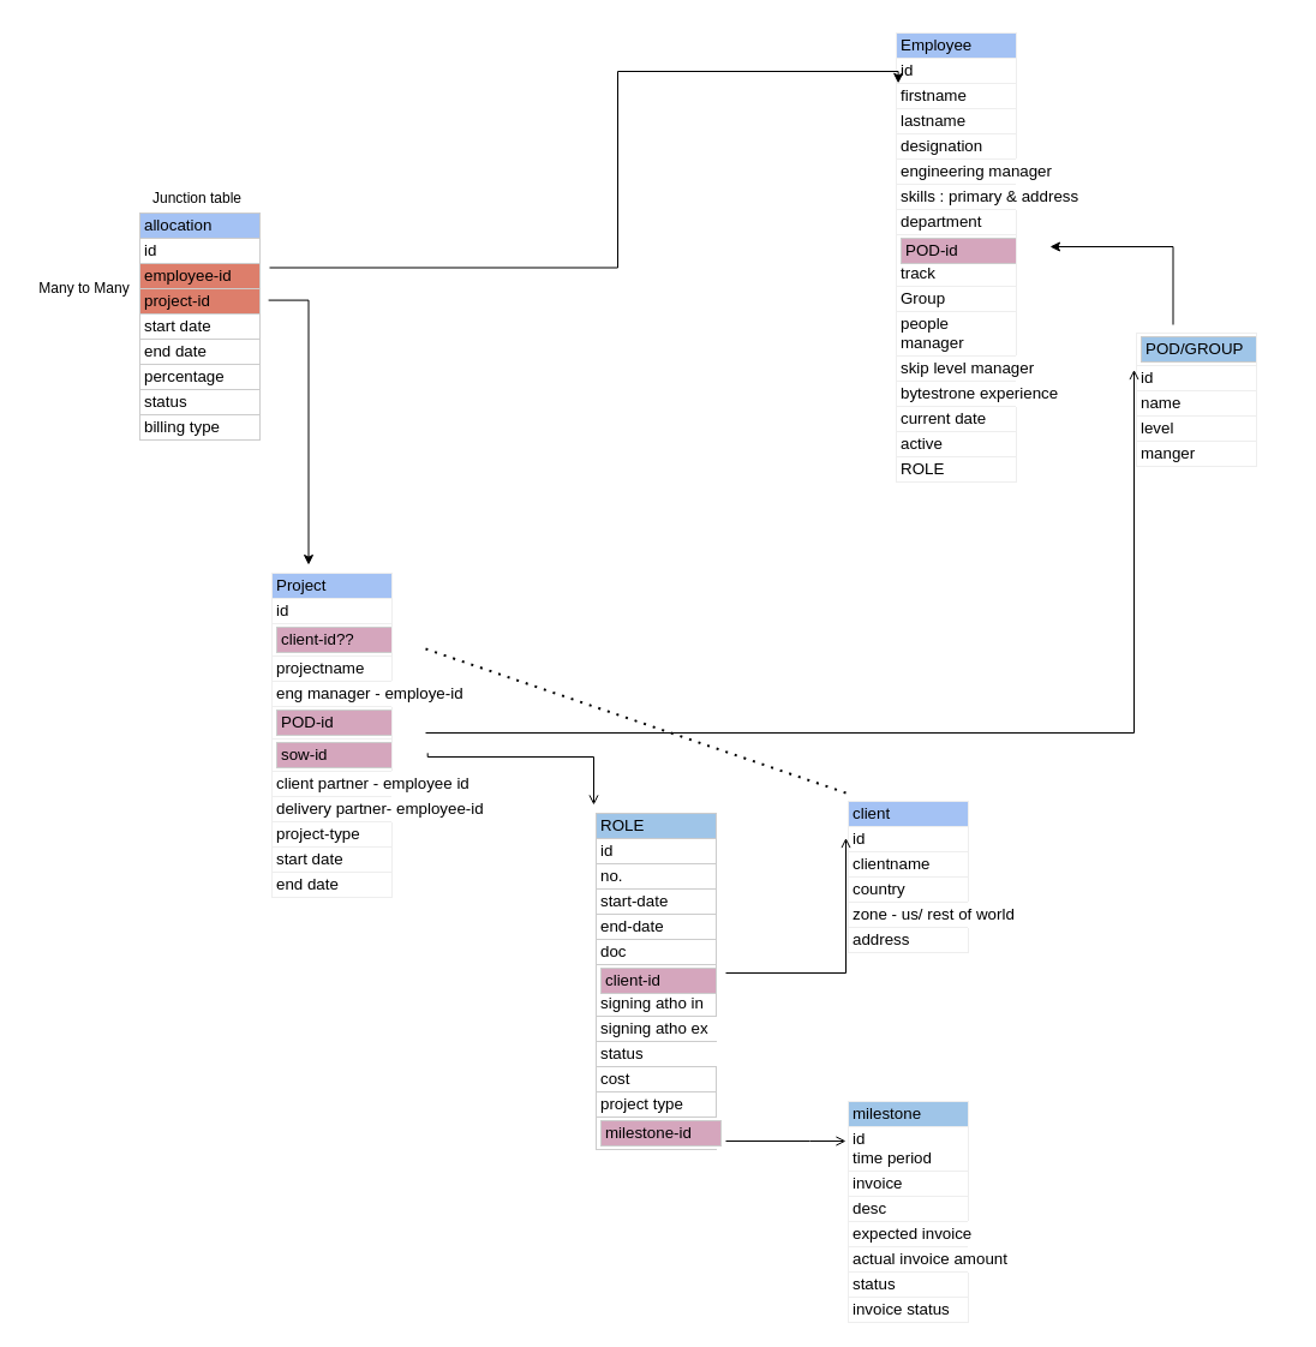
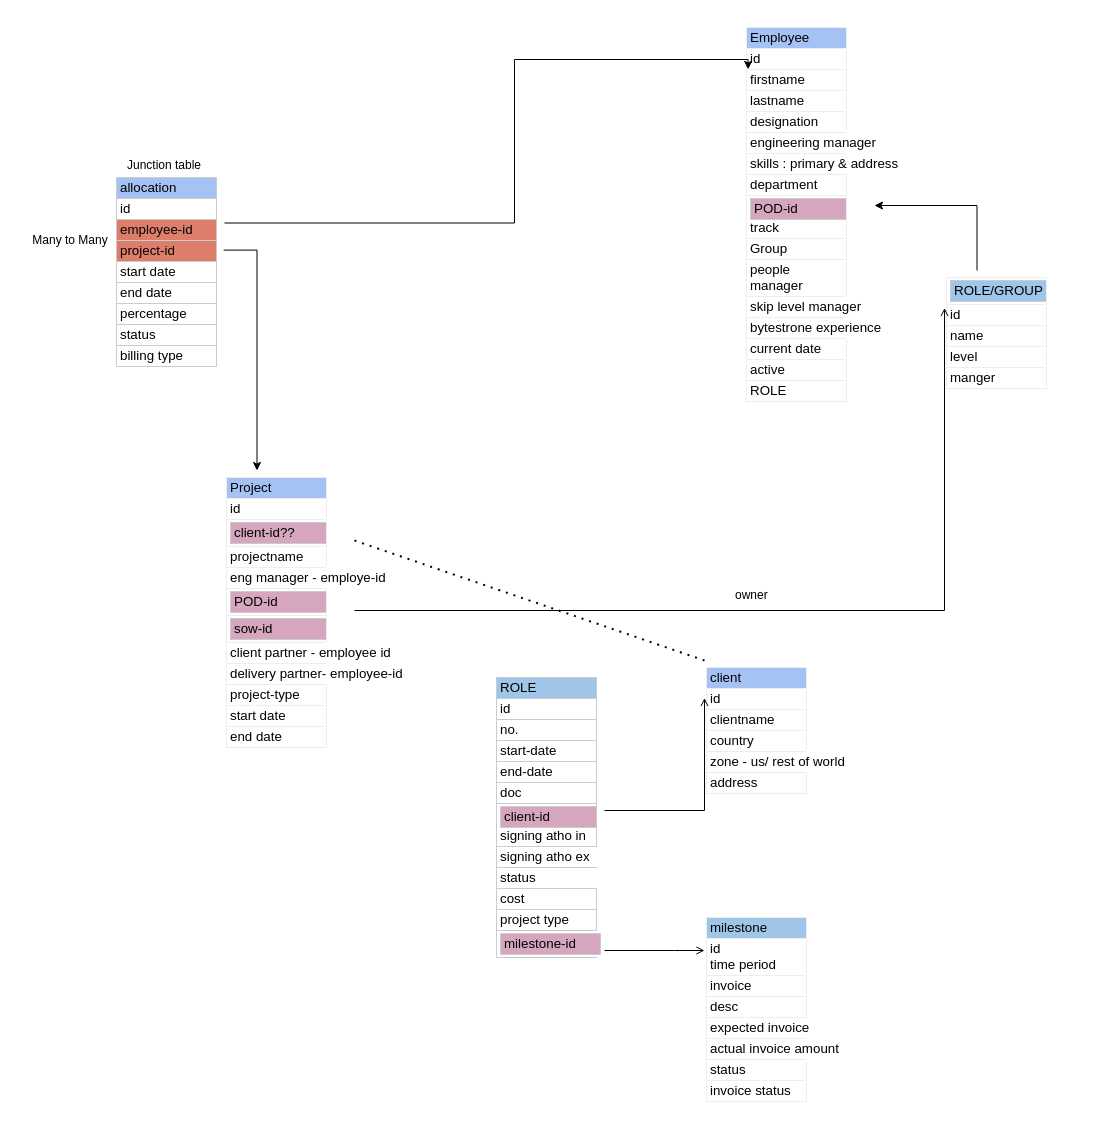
- <mxCell id="12" value="&lt;table xmlns=&quot;http://www.w3.org/1999/xhtml&quot; cellspacing=&quot;0&quot; cellpadding=&quot;0&quot; dir=&quot;ltr&quot; border=&quot;1&quot; style=&quot;table-layout:fixed;font-size:10pt;font-family:Arial;width:0px;border-collapse:collapse;border:none&quot; data-sheets-root=&quot;1&quot; data-sheets-baot=&quot;1&quot;&gt;&lt;colgroup&gt;&lt;col width=&quot;100&quot;&gt;&lt;/colgroup&gt;&lt;tbody&gt;&lt;tr style=&quot;height:21px;&quot;&gt;&lt;td style=&quot;overflow:hidden;padding:2px 3px 2px 3px;vertical-align:bottom;&quot;&gt;&lt;table style=&quot;table-layout: fixed; font-size: 10pt; width: 0px; border-collapse: collapse; border: none;&quot; data-sheets-baot=&quot;1&quot; data-sheets-root=&quot;1&quot; border=&quot;1&quot; dir=&quot;ltr&quot; cellpadding=&quot;0&quot; cellspacing=&quot;0&quot; xmlns=&quot;http://www.w3.org/1999/xhtml&quot;&gt;&lt;/table&gt;&lt;table style=&quot;table-layout: fixed; font-size: 10pt; width: 0px; border-collapse: collapse; border: none;&quot; data-sheets-baot=&quot;1&quot; data-sheets-root=&quot;1&quot; border=&quot;1&quot; dir=&quot;ltr&quot; cellpadding=&quot;0&quot; cellspacing=&quot;0&quot; xmlns=&quot;http://www.w3.org/1999/xhtml&quot;&gt;&lt;colgroup&gt;&lt;col width=&quot;100&quot;&gt;&lt;col width=&quot;100&quot;&gt;&lt;/colgroup&gt;&lt;tbody&gt;&lt;tr style=&quot;height: 21px;&quot;&gt;&lt;td style=&quot;border: 1px solid rgb(204, 204, 204); overflow: hidden; padding: 2px 3px; vertical-align: bottom; background-color: rgb(159, 197, 232);&quot;&gt;POD/GROUP&lt;/td&gt;&lt;/tr&gt;&lt;/tbody&gt;&lt;/table&gt;&lt;/td&gt;&lt;/tr&gt;&lt;tr style=&quot;height:21px;&quot;&gt;&lt;td style=&quot;overflow:hidden;padding:2px 3px 2px 3px;vertical-align:bottom;&quot;&gt;id&lt;/td&gt;&lt;/tr&gt;&lt;tr style=&quot;height:21px;&quot;&gt;&lt;td style=&quot;overflow:hidden;padding:2px 3px 2px 3px;vertical-align:bottom;&quot;&gt;name&lt;/td&gt;&lt;/tr&gt;&lt;tr style=&quot;height:21px;&quot;&gt;&lt;td style=&quot;overflow:hidden;padding:2px 3px 2px 3px;vertical-align:bottom;&quot;&gt;level&lt;/td&gt;&lt;/tr&gt;&lt;tr style=&quot;height:21px;&quot;&gt;&lt;td style=&quot;overflow:hidden;padding:2px 3px 2px 3px;vertical-align:bottom;&quot;&gt;manger&lt;/td&gt;&lt;/tr&gt;&lt;/tbody&gt;&lt;/table&gt;" style="text;whiteSpace=wrap;html=1;" vertex="1" parent="1"><mxGeometry x="944" y="270" width="130" height="150" as="geometry" /></mxCell>
+ <mxCell id="12" value="&lt;table xmlns=&quot;http://www.w3.org/1999/xhtml&quot; cellspacing=&quot;0&quot; cellpadding=&quot;0&quot; dir=&quot;ltr&quot; border=&quot;1&quot; style=&quot;table-layout:fixed;font-size:10pt;font-family:Arial;width:0px;border-collapse:collapse;border:none&quot; data-sheets-root=&quot;1&quot; data-sheets-baot=&quot;1&quot;&gt;&lt;colgroup&gt;&lt;col width=&quot;100&quot;&gt;&lt;/colgroup&gt;&lt;tbody&gt;&lt;tr style=&quot;height:21px;&quot;&gt;&lt;td style=&quot;overflow:hidden;padding:2px 3px 2px 3px;vertical-align:bottom;&quot;&gt;&lt;table style=&quot;table-layout: fixed; font-size: 10pt; width: 0px; border-collapse: collapse; border: none;&quot; data-sheets-baot=&quot;1&quot; data-sheets-root=&quot;1&quot; border=&quot;1&quot; dir=&quot;ltr&quot; cellpadding=&quot;0&quot; cellspacing=&quot;0&quot; xmlns=&quot;http://www.w3.org/1999/xhtml&quot;&gt;&lt;/table&gt;&lt;table style=&quot;table-layout: fixed; font-size: 10pt; width: 0px; border-collapse: collapse; border: none;&quot; data-sheets-baot=&quot;1&quot; data-sheets-root=&quot;1&quot; border=&quot;1&quot; dir=&quot;ltr&quot; cellpadding=&quot;0&quot; cellspacing=&quot;0&quot; xmlns=&quot;http://www.w3.org/1999/xhtml&quot;&gt;&lt;colgroup&gt;&lt;col width=&quot;100&quot;&gt;&lt;col width=&quot;100&quot;&gt;&lt;/colgroup&gt;&lt;tbody&gt;&lt;tr style=&quot;height: 21px;&quot;&gt;&lt;td style=&quot;border: 1px solid rgb(204, 204, 204); overflow: hidden; padding: 2px 3px; vertical-align: bottom; background-color: rgb(159, 197, 232);&quot;&gt;ROLE/GROUP&lt;/td&gt;&lt;/tr&gt;&lt;/tbody&gt;&lt;/table&gt;&lt;/td&gt;&lt;/tr&gt;&lt;tr style=&quot;height:21px;&quot;&gt;&lt;td style=&quot;overflow:hidden;padding:2px 3px 2px 3px;vertical-align:bottom;&quot;&gt;id&lt;/td&gt;&lt;/tr&gt;&lt;tr style=&quot;height:21px;&quot;&gt;&lt;td style=&quot;overflow:hidden;padding:2px 3px 2px 3px;vertical-align:bottom;&quot;&gt;name&lt;/td&gt;&lt;/tr&gt;&lt;tr style=&quot;height:21px;&quot;&gt;&lt;td style=&quot;overflow:hidden;padding:2px 3px 2px 3px;vertical-align:bottom;&quot;&gt;level&lt;/td&gt;&lt;/tr&gt;&lt;tr style=&quot;height:21px;&quot;&gt;&lt;td style=&quot;overflow:hidden;padding:2px 3px 2px 3px;vertical-align:bottom;&quot;&gt;manger&lt;/td&gt;&lt;/tr&gt;&lt;/tbody&gt;&lt;/table&gt;" style="text;whiteSpace=wrap;html=1;" vertex="1" parent="1"><mxGeometry x="944" y="270" width="130" height="150" as="geometry" /></mxCell>
+ <mxCell id="21" value="owner" style="text;strokeColor=none;fillColor=none;align=left;verticalAlign=middle;spacingLeft=4;spacingRight=4;overflow=hidden;points=[[0,0.5],[1,0.5]];portConstraint=eastwest;rotatable=0;whiteSpace=wrap;html=1;" vertex="1" parent="1"><mxGeometry x="729" y="580" width="80" height="30" as="geometry" /></mxCell>
- <mxCell id="10" value="" style="endArrow=open;shadow=0;strokeWidth=1;rounded=0;curved=0;endFill=1;edgeStyle=elbowEdgeStyle;elbow=vertical;entryX=0;entryY=0;entryDx=0;entryDy=0;exitX=1.013;exitY=0.56;exitDx=0;exitDy=0;exitPerimeter=0;" edge="1" parent="1" source="9" target="3"><mxGeometry x="0.5" y="41" relative="1" as="geometry"><mxPoint x="374" y="631.33" as="sourcePoint" /><mxPoint x="584" y="630" as="targetPoint" /><mxPoint x="-40" y="32" as="offset" /><Array as="points"><mxPoint x="334" y="630" /></Array></mxGeometry></mxCell>
- <mxCell id="11" value="" style="resizable=0;align=left;verticalAlign=bottom;labelBackgroundColor=none;fontSize=12;" connectable="0" vertex="1" parent="10"><mxGeometry x="-1" relative="1" as="geometry"><mxPoint y="4" as="offset" /></mxGeometry></mxCell>
